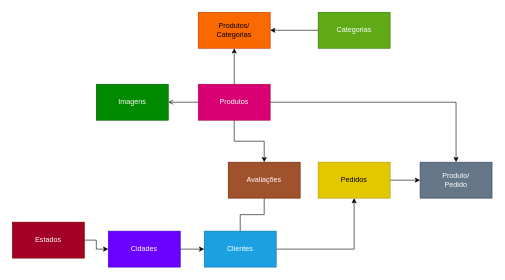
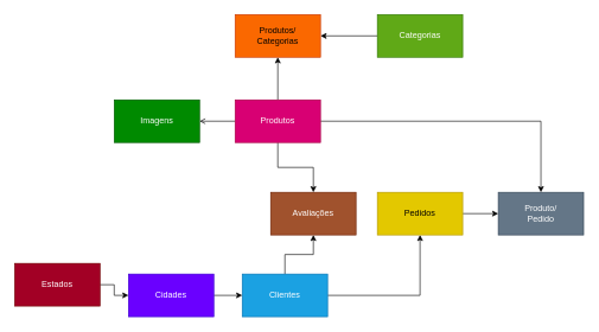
- <mxCell id="9" style="edgeStyle=orthogonalEdgeStyle;rounded=0;orthogonalLoop=1;jettySize=auto;html=1;entryX=0.5;entryY=1;entryDx=0;entryDy=0;endArrow=none;" edge="1" parent="1" source="11" target="21"><mxGeometry relative="1" as="geometry" /></mxCell>
+ <mxCell id="9" style="edgeStyle=orthogonalEdgeStyle;rounded=0;orthogonalLoop=1;jettySize=auto;html=1;entryX=0.5;entryY=1;entryDx=0;entryDy=0;" edge="1" parent="1" source="11" target="21"><mxGeometry relative="1" as="geometry" /></mxCell>
